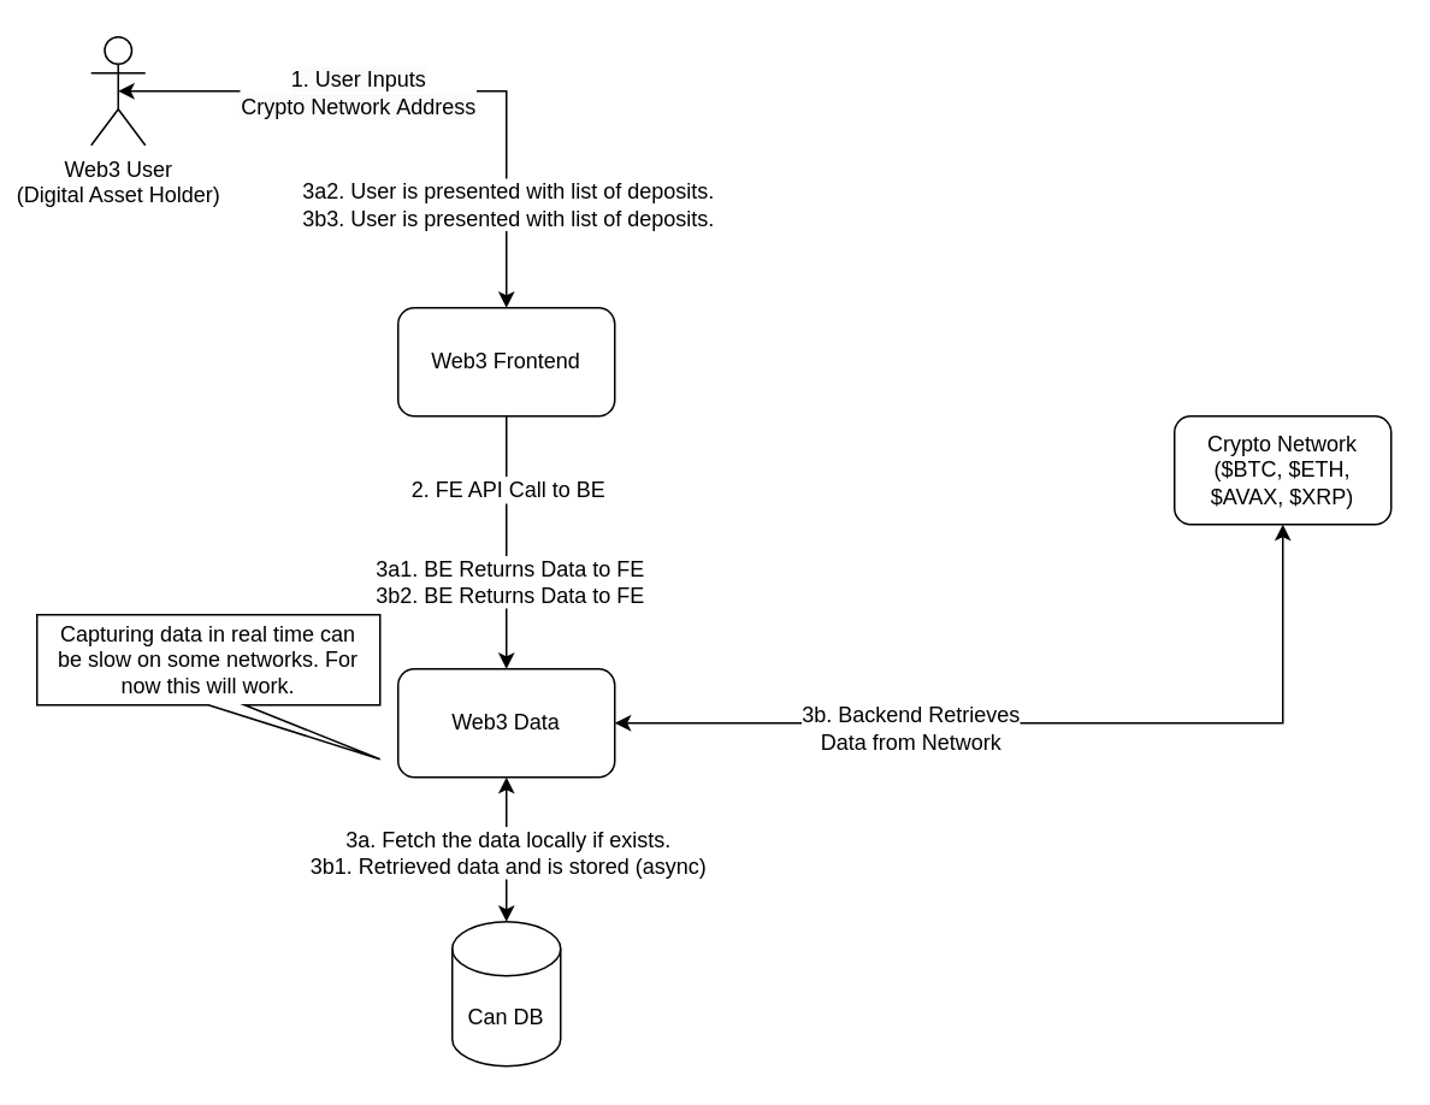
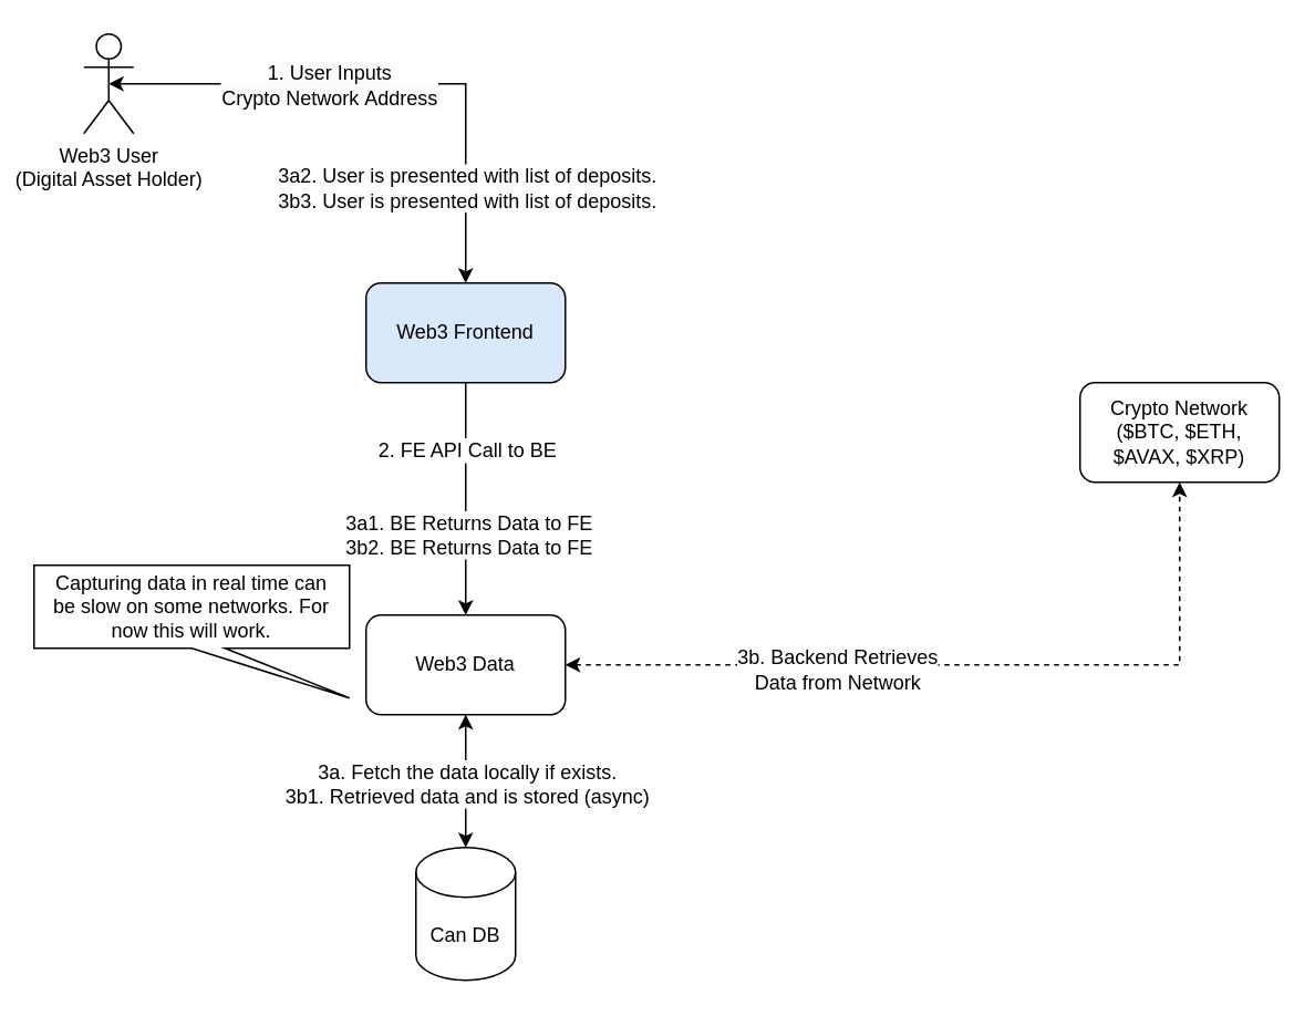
- <mxCell id="5" value="Web3 Frontend" style="rounded=1;whiteSpace=wrap;html=1;" vertex="1" parent="1"><mxGeometry x="220" y="170" width="120" height="60" as="geometry" /></mxCell>
+ <mxCell id="5" value="Web3 Frontend" style="rounded=1;whiteSpace=wrap;html=1;fillColor=#dae8fc;" vertex="1" parent="1"><mxGeometry x="220" y="170" width="120" height="60" as="geometry" /></mxCell>
- <mxCell id="6" style="edgeStyle=orthogonalEdgeStyle;rounded=0;orthogonalLoop=1;jettySize=auto;html=1;strokeColor=default;startArrow=classic;startFill=1;" edge="1" parent="1" source="10" target="11"><mxGeometry relative="1" as="geometry" /></mxCell>
+ <mxCell id="6" style="edgeStyle=orthogonalEdgeStyle;rounded=0;orthogonalLoop=1;jettySize=auto;html=1;strokeColor=default;startArrow=classic;startFill=1;dashed=1;" edge="1" parent="1" source="10" target="11"><mxGeometry relative="1" as="geometry" /></mxCell>
